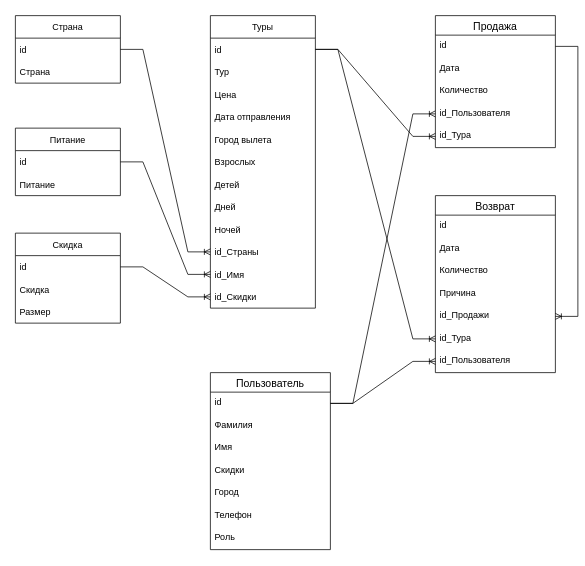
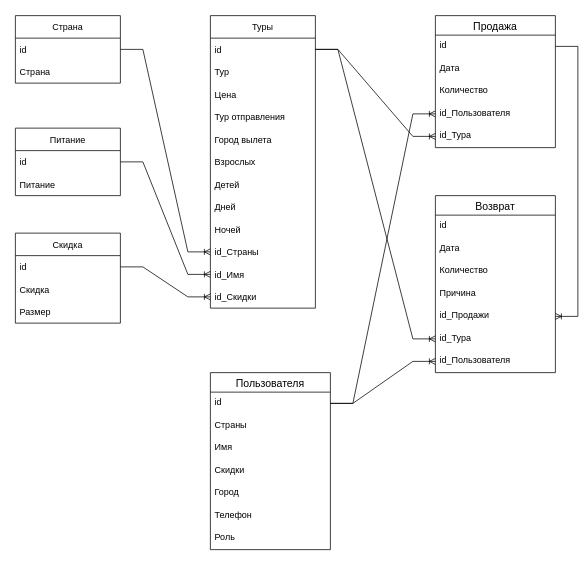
- <mxCell id="6" value="Дата отправления" style="text;strokeColor=none;fillColor=none;align=left;verticalAlign=middle;spacingLeft=4;spacingRight=4;overflow=hidden;points=[[0,0.5],[1,0.5]];portConstraint=eastwest;rotatable=0;" parent="2" vertex="1"><mxGeometry y="120" width="140" height="30" as="geometry" /></mxCell>
+ <mxCell id="6" value="Тур отправления" style="text;strokeColor=none;fillColor=none;align=left;verticalAlign=middle;spacingLeft=4;spacingRight=4;overflow=hidden;points=[[0,0.5],[1,0.5]];portConstraint=eastwest;rotatable=0;" parent="2" vertex="1"><mxGeometry y="120" width="140" height="30" as="geometry" /></mxCell>
- <mxCell id="40" value="Пользователь" style="swimlane;fontStyle=0;childLayout=stackLayout;horizontal=1;startSize=26;horizontalStack=0;resizeParent=1;resizeParentMax=0;resizeLast=0;collapsible=1;marginBottom=0;align=center;fontSize=14;" parent="1" vertex="1"><mxGeometry x="280" y="496" width="160" height="236" as="geometry" /></mxCell>
+ <mxCell id="40" value="Пользователя" style="swimlane;fontStyle=0;childLayout=stackLayout;horizontal=1;startSize=26;horizontalStack=0;resizeParent=1;resizeParentMax=0;resizeLast=0;collapsible=1;marginBottom=0;align=center;fontSize=14;" parent="1" vertex="1"><mxGeometry x="280" y="496" width="160" height="236" as="geometry" /></mxCell>
- <mxCell id="42" value="Фамилия" style="text;strokeColor=none;fillColor=none;spacingLeft=4;spacingRight=4;overflow=hidden;rotatable=0;points=[[0,0.5],[1,0.5]];portConstraint=eastwest;fontSize=12;" parent="40" vertex="1"><mxGeometry y="56" width="160" height="30" as="geometry" /></mxCell>
+ <mxCell id="42" value="Страны" style="text;strokeColor=none;fillColor=none;spacingLeft=4;spacingRight=4;overflow=hidden;rotatable=0;points=[[0,0.5],[1,0.5]];portConstraint=eastwest;fontSize=12;" parent="40" vertex="1"><mxGeometry y="56" width="160" height="30" as="geometry" /></mxCell>
